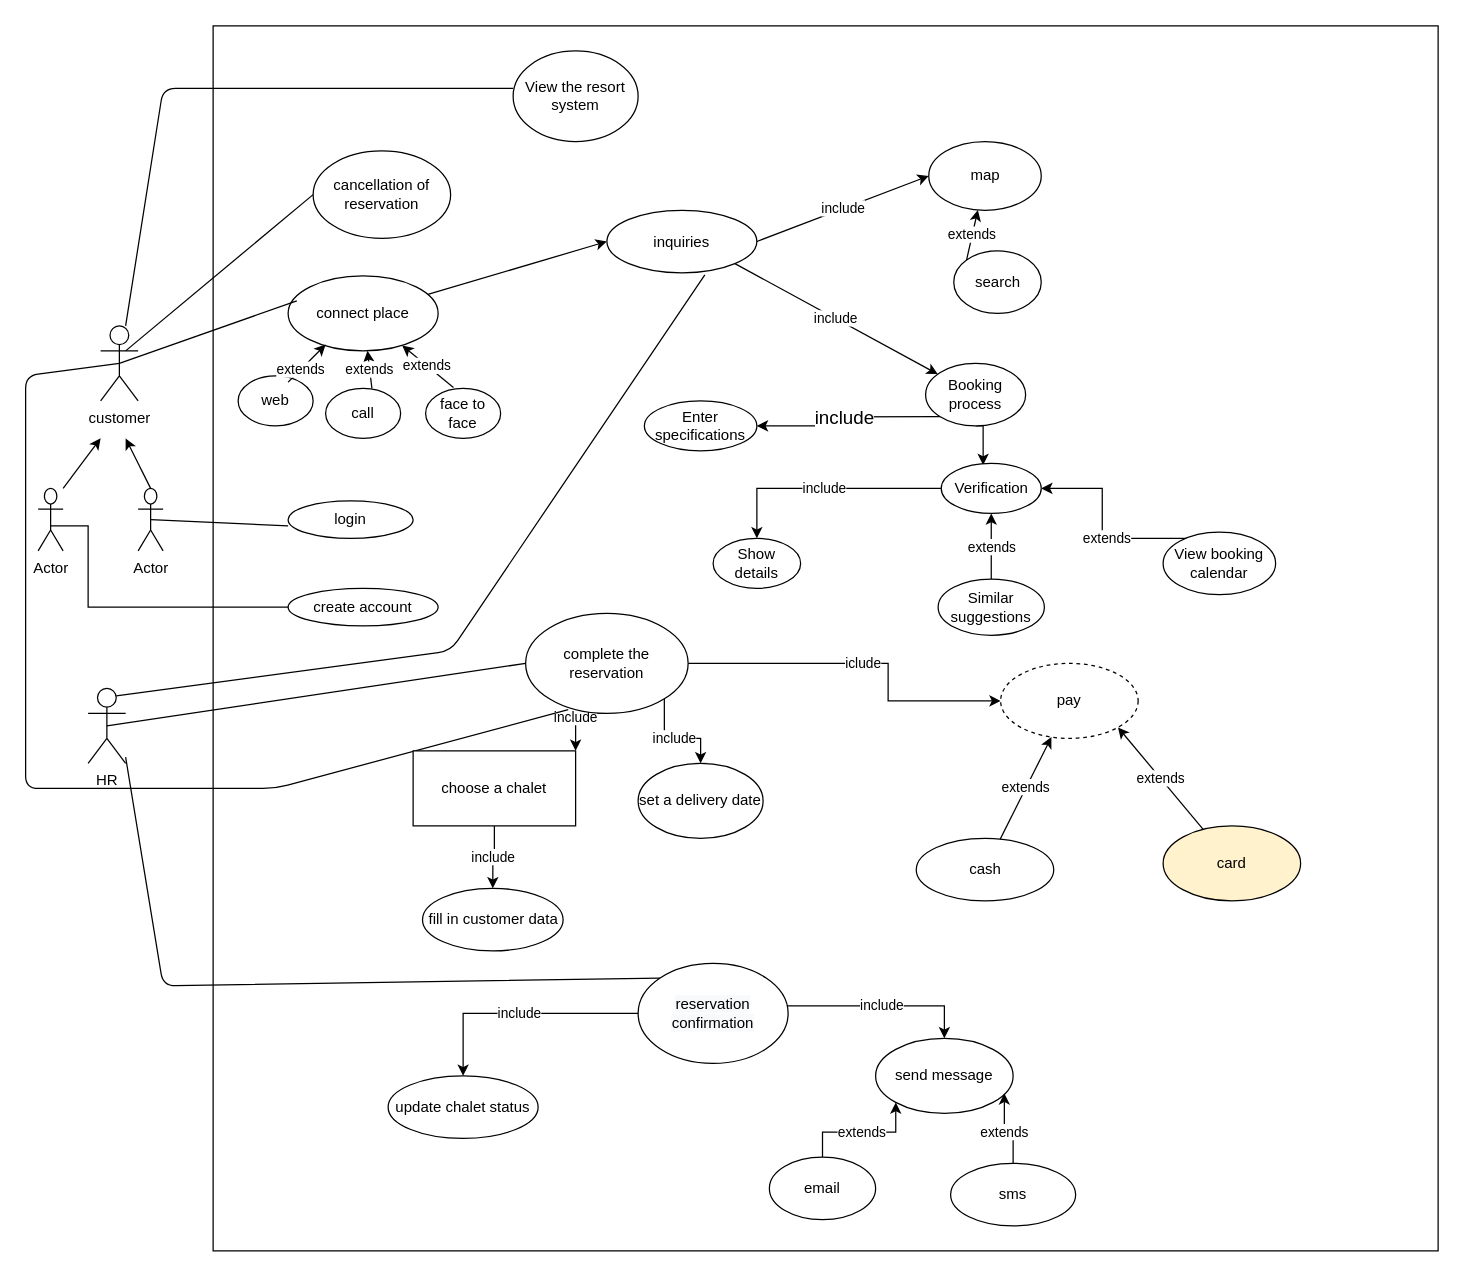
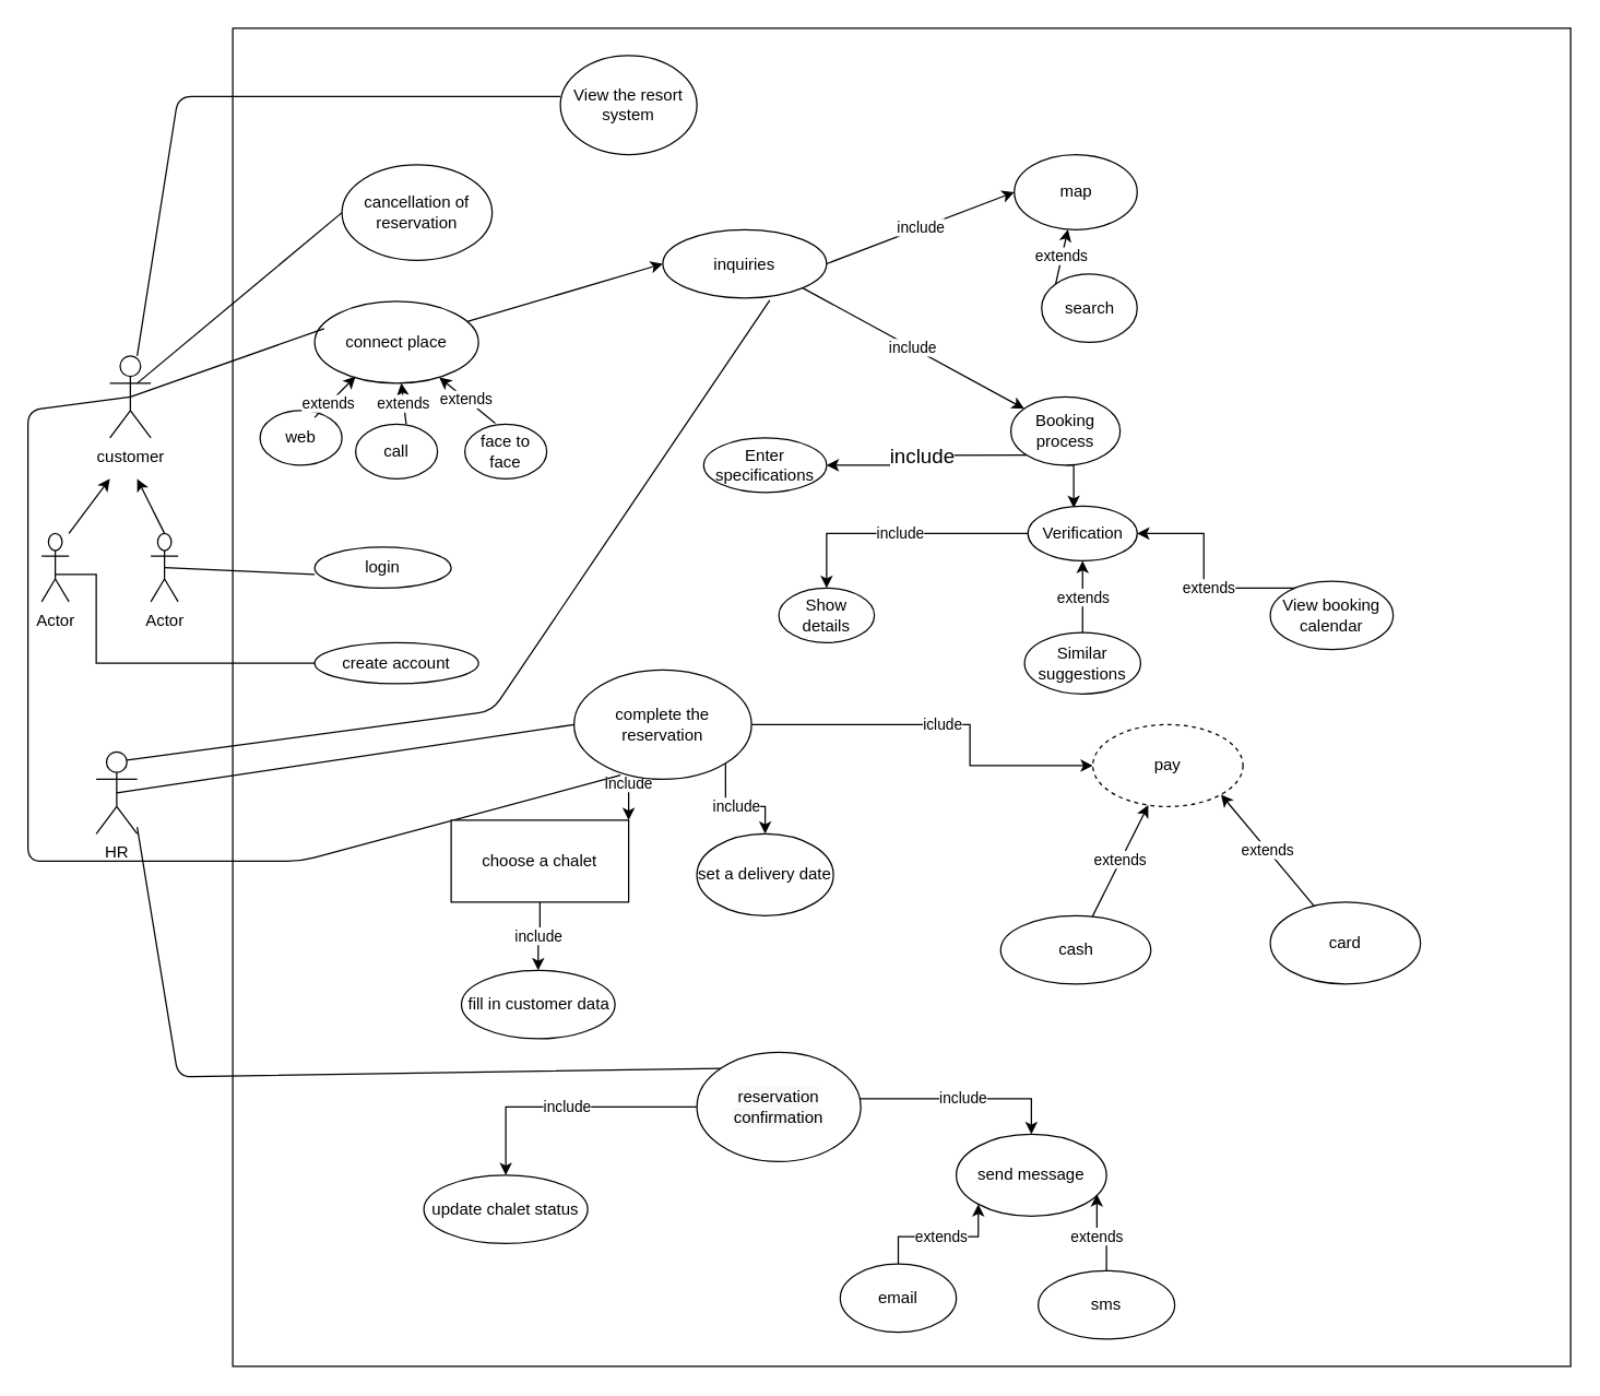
- <mxCell id="50" value="card" style="ellipse;whiteSpace=wrap;html=1;fillColor=#fff2cc;" parent="1" vertex="1"><mxGeometry x="930" y="660" width="110" height="60" as="geometry" /></mxCell>
+ <mxCell id="50" value="card" style="ellipse;whiteSpace=wrap;html=1;" parent="1" vertex="1"><mxGeometry x="930" y="660" width="110" height="60" as="geometry" /></mxCell>
